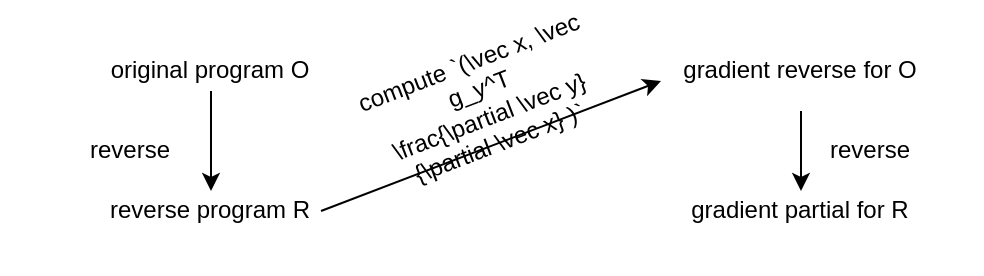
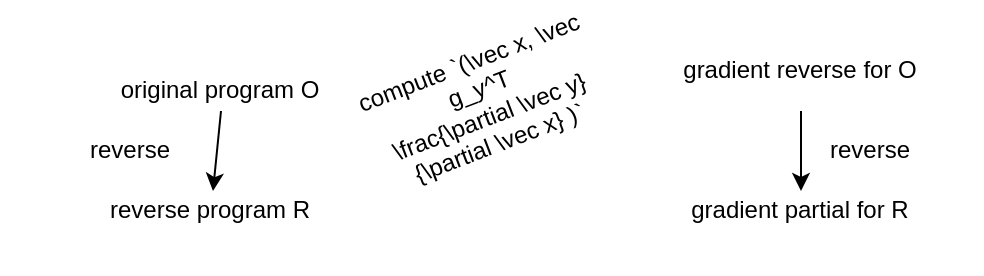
- <mxCell id="2" value="original program O" style="text;html=1;strokeColor=none;fillColor=none;align=center;verticalAlign=middle;whiteSpace=wrap;rounded=0;" parent="1" vertex="1"><mxGeometry x="50" y="20" width="110" height="20" as="geometry" /></mxCell>
+ <mxCell id="2" value="original program O" style="text;html=1;strokeColor=none;fillColor=none;align=center;verticalAlign=middle;whiteSpace=wrap;rounded=0;" parent="1" vertex="1"><mxGeometry x="55" y="30" width="110" height="20" as="geometry" /></mxCell>
- <mxCell id="11" value="" style="endArrow=classic;html=1;fontFamily=Lucida Console;exitX=1;exitY=0.5;exitDx=0;exitDy=0;entryX=0;entryY=0.75;entryDx=0;entryDy=0;" edge="1" parent="1" source="3" target="10"><mxGeometry width="50" height="50" relative="1" as="geometry"><mxPoint x="160" y="100" as="sourcePoint" /><mxPoint x="385" y="30" as="targetPoint" /></mxGeometry></mxCell>
